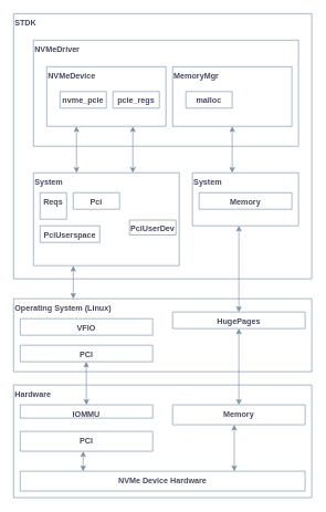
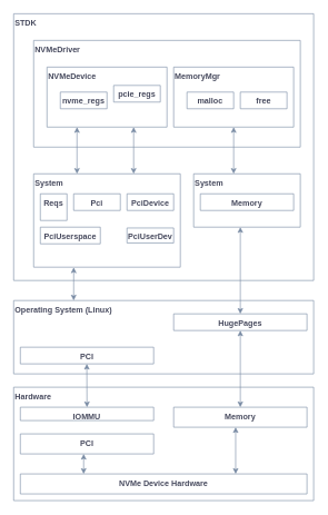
- <mxCell id="15" value="pcie_regs" style="swimlane;startSize=0;align=center;verticalAlign=top;fillColor=#B2C9AB;swimlaneFillColor=none;strokeColor=#788AA3;fontColor=#46495D;rounded=0;" vertex="1" parent="13"><mxGeometry x="100" y="37.5" width="70" height="25" as="geometry" /></mxCell>
+ <mxCell id="15" value="pcie_regs" style="swimlane;startSize=0;align=center;verticalAlign=top;fillColor=#B2C9AB;swimlaneFillColor=none;strokeColor=#788AA3;fontColor=#46495D;rounded=0;" vertex="1" parent="13"><mxGeometry x="100" y="27.5" width="70" height="25" as="geometry" /></mxCell>
+ <mxCell id="18" value="free" style="swimlane;startSize=0;align=center;verticalAlign=top;fillColor=#B2C9AB;strokeColor=#788AA3;fontColor=#46495D;rounded=0;" vertex="1" parent="16"><mxGeometry x="100" y="37.5" width="70" height="25" as="geometry" /></mxCell>
- <mxCell id="14" value="nvme_pcie" style="swimlane;startSize=0;align=center;verticalAlign=top;fillColor=#B2C9AB;strokeColor=#788AA3;fontColor=#46495D;rounded=0;" vertex="1" parent="13"><mxGeometry x="20" y="37.5" width="70" height="25" as="geometry" /></mxCell>
+ <mxCell id="14" value="nvme_regs" style="swimlane;startSize=0;align=center;verticalAlign=top;fillColor=#B2C9AB;strokeColor=#788AA3;fontColor=#46495D;rounded=0;" vertex="1" parent="13"><mxGeometry x="20" y="37.5" width="70" height="25" as="geometry" /></mxCell>
+ <mxCell id="6" value="PciDevice" style="swimlane;startSize=0;align=center;verticalAlign=top;fillColor=#B2C9AB;strokeColor=#788AA3;fontColor=#46495D;rounded=0;" vertex="1" parent="3"><mxGeometry x="140" y="30" width="70" height="25" as="geometry" /></mxCell>
- <mxCell id="8" value="PciUserDev" style="swimlane;startSize=0;align=center;verticalAlign=top;fillColor=#B2C9AB;strokeColor=#788AA3;fontColor=#46495D;rounded=0;" vertex="1" parent="3"><mxGeometry x="145" y="71.25" width="70" height="22.5" as="geometry" /></mxCell>
+ <mxCell id="8" value="PciUserDev" style="swimlane;startSize=0;align=center;verticalAlign=top;fillColor=#B2C9AB;strokeColor=#788AA3;fontColor=#46495D;rounded=0;" vertex="1" parent="3"><mxGeometry x="140" y="81.25" width="70" height="22.5" as="geometry" /></mxCell>
- <mxCell id="20" value="VFIO" style="swimlane;startSize=0;align=center;verticalAlign=top;fillColor=#B2C9AB;strokeColor=#788AA3;fontColor=#46495D;rounded=0;" vertex="1" parent="19"><mxGeometry x="10" y="30" width="200" height="25" as="geometry" /></mxCell>
